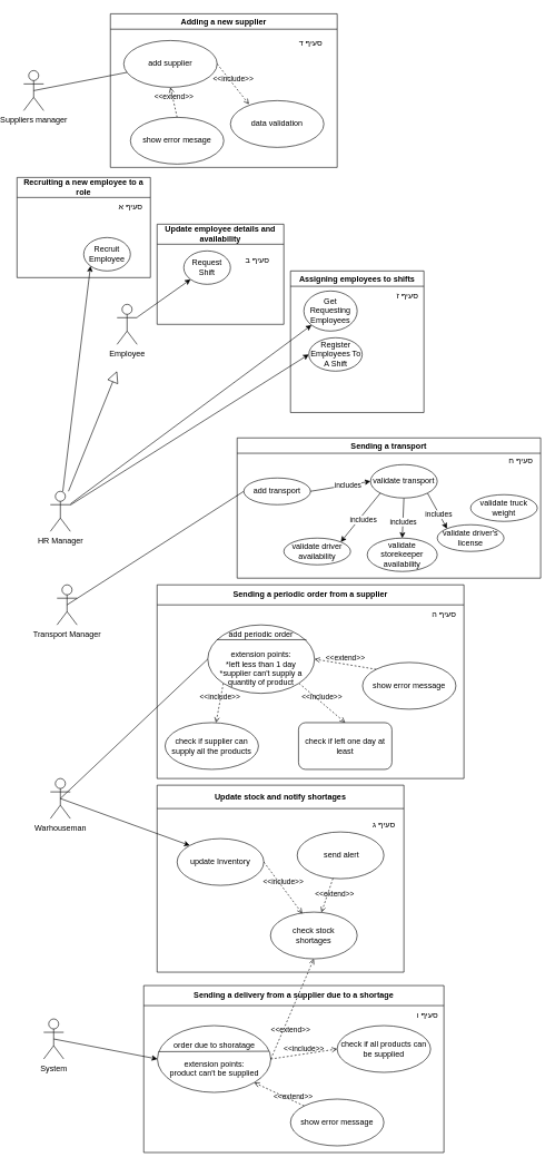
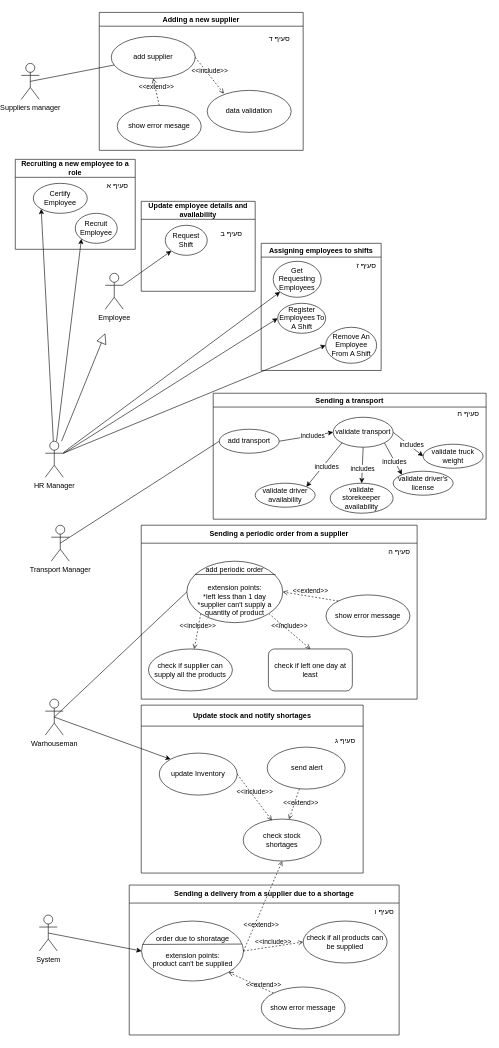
+ <mxCell id="14" value="Certify Employee" style="ellipse;whiteSpace=wrap;html=1;" parent="11" vertex="1"><mxGeometry x="30" y="40" width="90" height="50" as="geometry" /></mxCell>
+ <mxCell id="46" value="Remove An Employee From A Shift" style="ellipse;whiteSpace=wrap;html=1;" parent="42" vertex="1"><mxGeometry x="107.5" y="140" width="85" height="60" as="geometry" /></mxCell>
+ <mxCell id="6" style="rounded=0;orthogonalLoop=1;jettySize=auto;html=1;exitX=1;exitY=0.333;exitDx=0;exitDy=0;exitPerimeter=0;entryX=0;entryY=0.5;entryDx=0;entryDy=0;" parent="1" source="10" target="46" edge="1"><mxGeometry relative="1" as="geometry" /></mxCell>
+ <mxCell id="9" style="rounded=0;orthogonalLoop=1;jettySize=auto;html=1;entryX=0;entryY=1;entryDx=0;entryDy=0;" parent="1" source="10" target="14" edge="1"><mxGeometry relative="1" as="geometry" /></mxCell>
+ <mxCell id="66" style="rounded=0;orthogonalLoop=1;jettySize=auto;html=1;exitX=1;exitY=0.5;exitDx=0;exitDy=0;entryX=0;entryY=0.5;entryDx=0;entryDy=0;" parent="61" source="68" target="77" edge="1"><mxGeometry relative="1" as="geometry" /></mxCell>
+ <mxCell id="67" value="includes" style="edgeLabel;html=1;align=center;verticalAlign=middle;resizable=0;points=[];" parent="66" vertex="1" connectable="0"><mxGeometry x="0.276" y="2" relative="1" as="geometry"><mxPoint x="-3" y="-4" as="offset" /></mxGeometry></mxCell>
